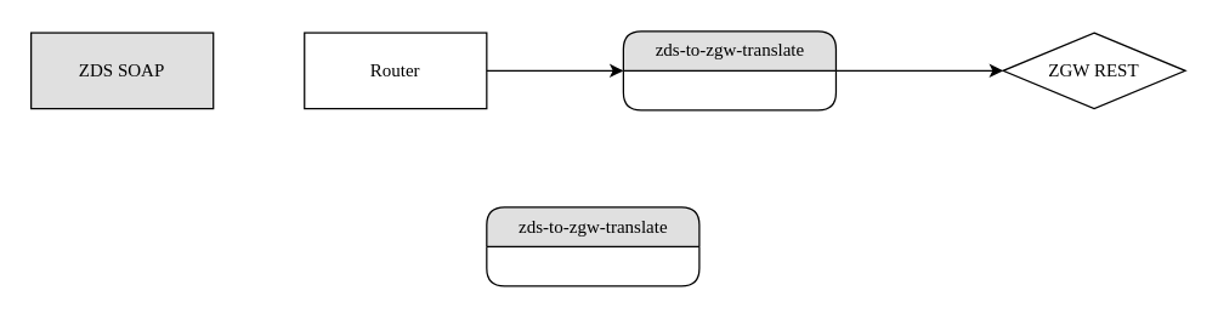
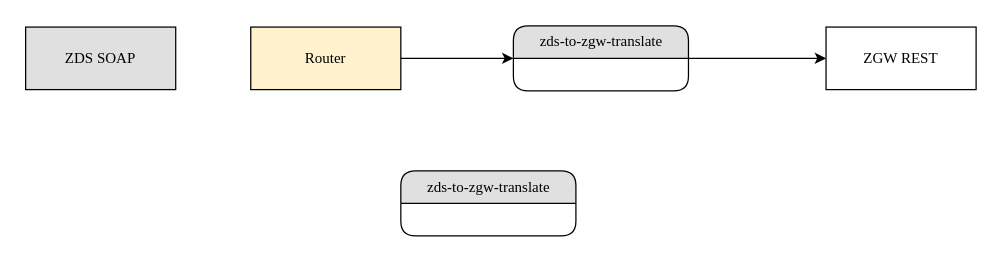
- <mxCell id="4" value="Router" style="whiteSpace=wrap;html=1;rounded=0;shadow=0;comic=0;labelBackgroundColor=none;strokeWidth=1;fontFamily=Verdana;fontSize=12;align=center;" parent="1" vertex="1"><mxGeometry x="200" y="21" width="120" height="50" as="geometry" /></mxCell>
+ <mxCell id="4" value="Router" style="whiteSpace=wrap;html=1;rounded=0;shadow=0;comic=0;labelBackgroundColor=none;strokeWidth=1;fontFamily=Verdana;fontSize=12;align=center;fillColor=#fff2cc;" parent="1" vertex="1"><mxGeometry x="200" y="21" width="120" height="50" as="geometry" /></mxCell>
- <mxCell id="7" value="ZGW REST" style="rhombus;whiteSpace=wrap;html=1;shadow=0;comic=0;labelBackgroundColor=none;strokeWidth=1;fontFamily=Verdana;fontSize=12;align=center;" parent="1" vertex="1"><mxGeometry x="660" y="21" width="120" height="50" as="geometry" /></mxCell>
+ <mxCell id="7" value="ZGW REST" style="whiteSpace=wrap;html=1;rounded=0;shadow=0;comic=0;labelBackgroundColor=none;strokeWidth=1;fontFamily=Verdana;fontSize=12;align=center;" parent="1" vertex="1"><mxGeometry x="660" y="21" width="120" height="50" as="geometry" /></mxCell>
